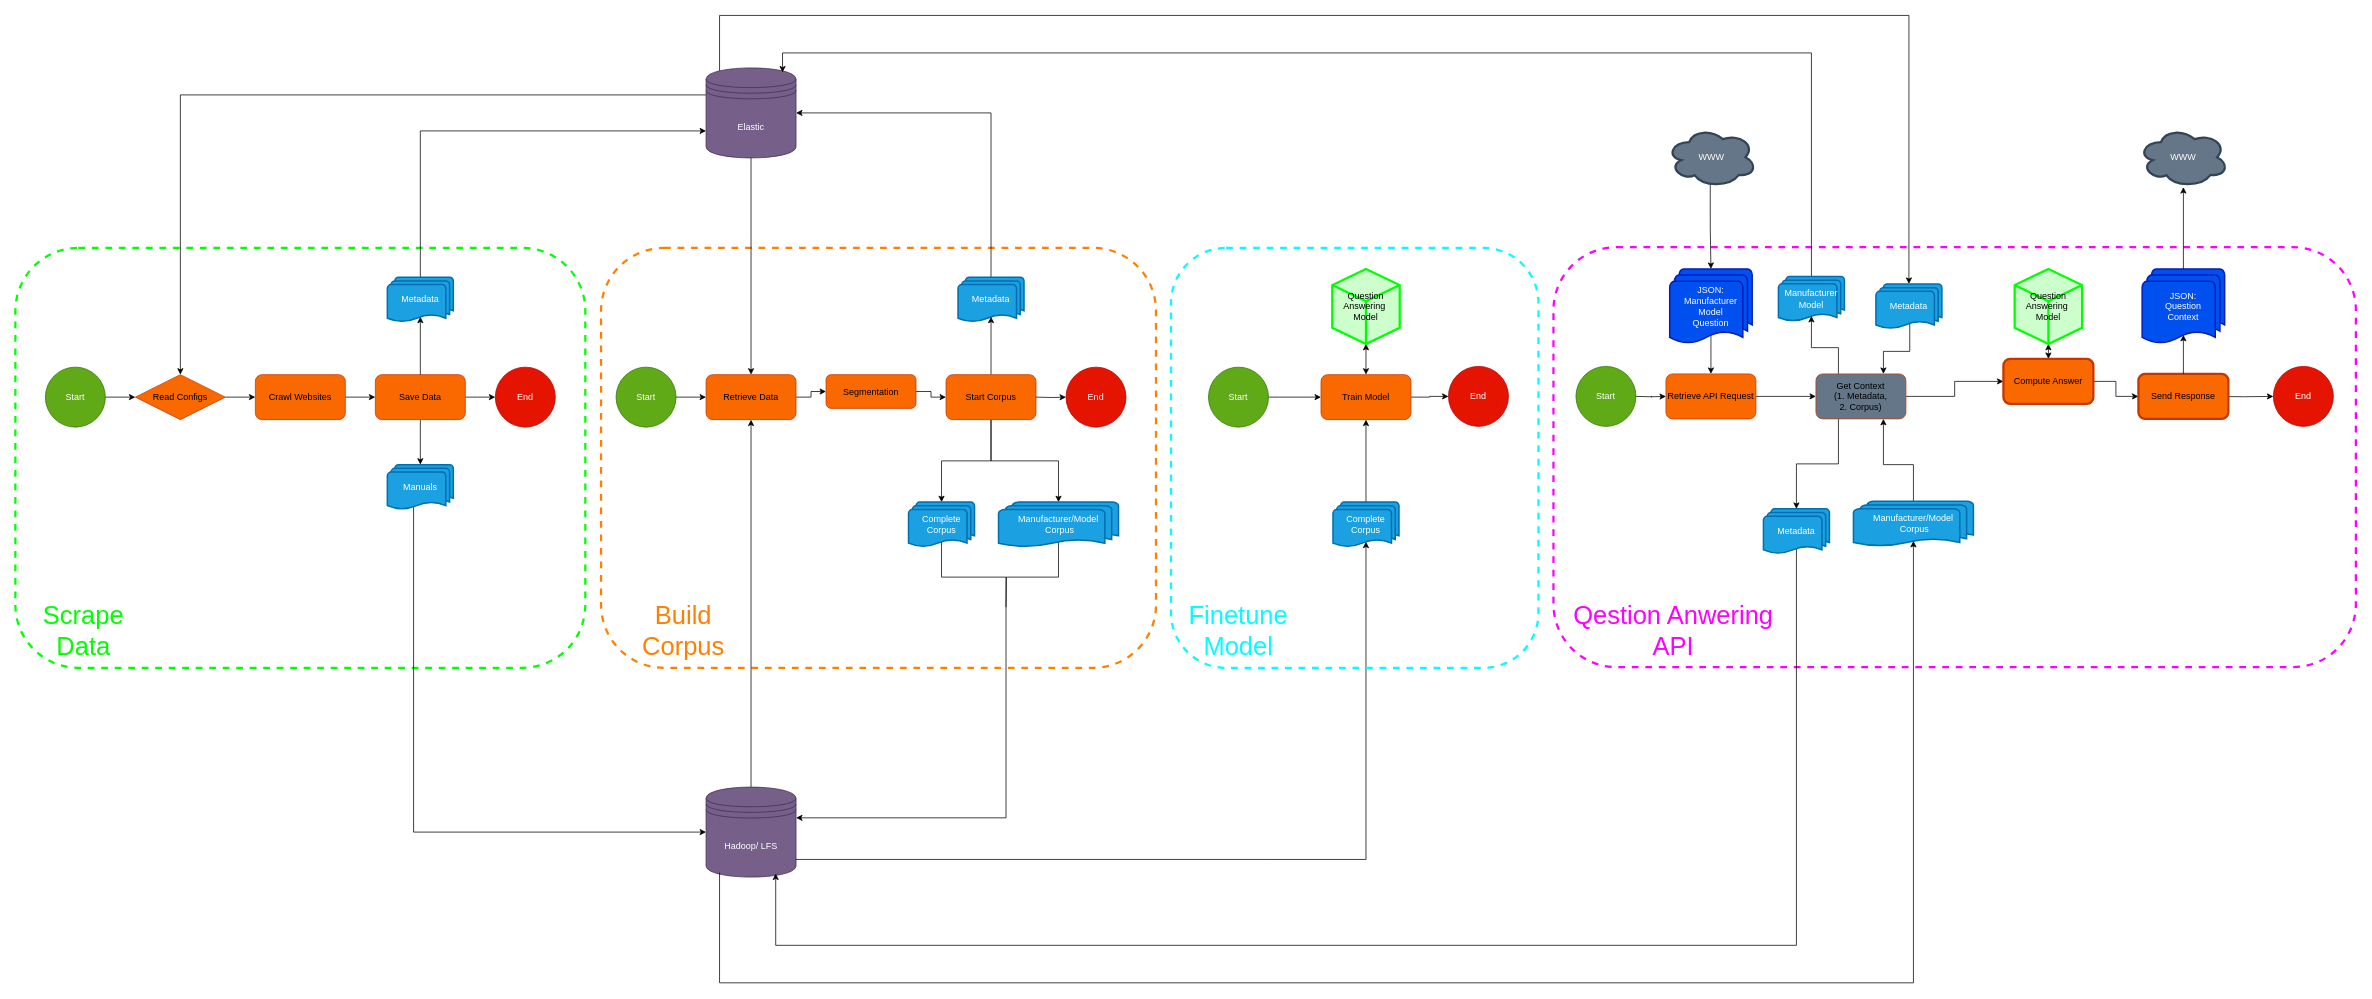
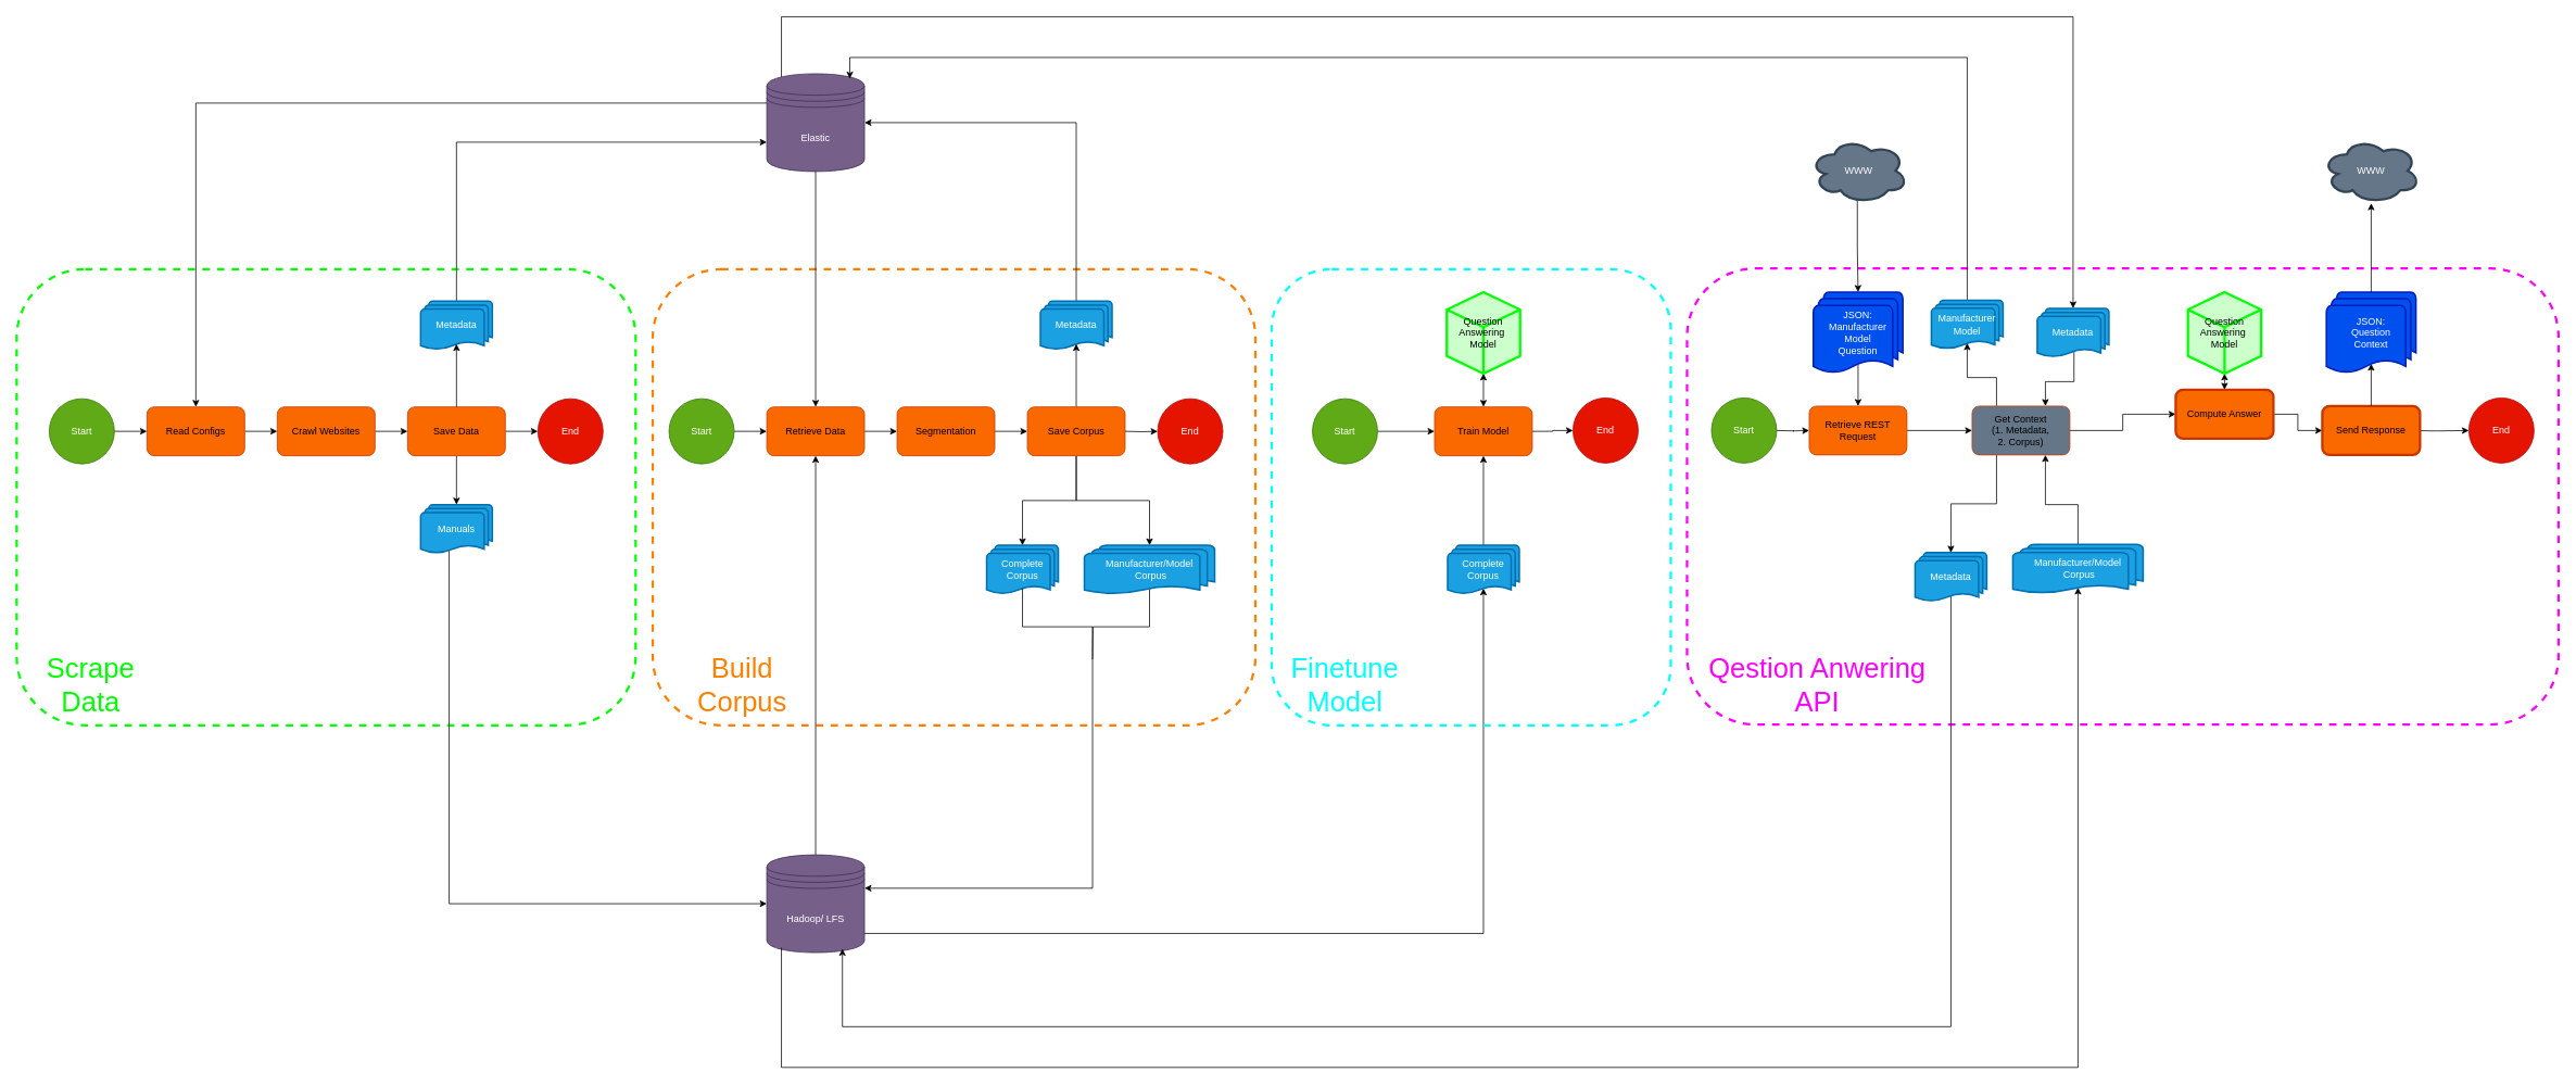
- <mxCell id="28" value="Segmentation" style="rounded=1;whiteSpace=wrap;html=1;fillColor=#fa6800;strokeColor=#C73500;fontColor=#000000;" vertex="1" parent="1"><mxGeometry x="1101" y="499" width="120" height="45" as="geometry" /></mxCell>
+ <mxCell id="28" value="Segmentation" style="rounded=1;whiteSpace=wrap;html=1;fillColor=#fa6800;strokeColor=#C73500;fontColor=#000000;" vertex="1" parent="1"><mxGeometry x="1101" y="499" width="120" height="60" as="geometry" /></mxCell>
- <mxCell id="47" value="Retrieve API Request" style="rounded=1;whiteSpace=wrap;html=1;fillColor=#fa6800;strokeColor=#C73500;fontColor=#000000;" vertex="1" parent="1"><mxGeometry x="2221" y="498" width="120" height="60" as="geometry" /></mxCell>
+ <mxCell id="47" value="Retrieve REST Request" style="rounded=1;whiteSpace=wrap;html=1;fillColor=#fa6800;strokeColor=#C73500;fontColor=#000000;" vertex="1" parent="1"><mxGeometry x="2221" y="498" width="120" height="60" as="geometry" /></mxCell>
- <mxCell id="8" value="Read Configs" style="rhombus;whiteSpace=wrap;html=1;fillColor=#fa6800;strokeColor=#C73500;fontColor=#000000;" vertex="1" parent="1"><mxGeometry x="180" y="499" width="120" height="60" as="geometry" /></mxCell>
+ <mxCell id="8" value="Read Configs" style="rounded=1;whiteSpace=wrap;html=1;fillColor=#fa6800;strokeColor=#C73500;fontColor=#000000;" vertex="1" parent="1"><mxGeometry x="180" y="499" width="120" height="60" as="geometry" /></mxCell>
- <mxCell id="32" value="Start Corpus" style="rounded=1;whiteSpace=wrap;html=1;fillColor=#fa6800;strokeColor=#C73500;fontColor=#000000;" vertex="1" parent="1"><mxGeometry x="1261" y="499" width="120" height="60" as="geometry" /></mxCell>
+ <mxCell id="32" value="Save Corpus" style="rounded=1;whiteSpace=wrap;html=1;fillColor=#fa6800;strokeColor=#C73500;fontColor=#000000;" vertex="1" parent="1"><mxGeometry x="1261" y="499" width="120" height="60" as="geometry" /></mxCell>
